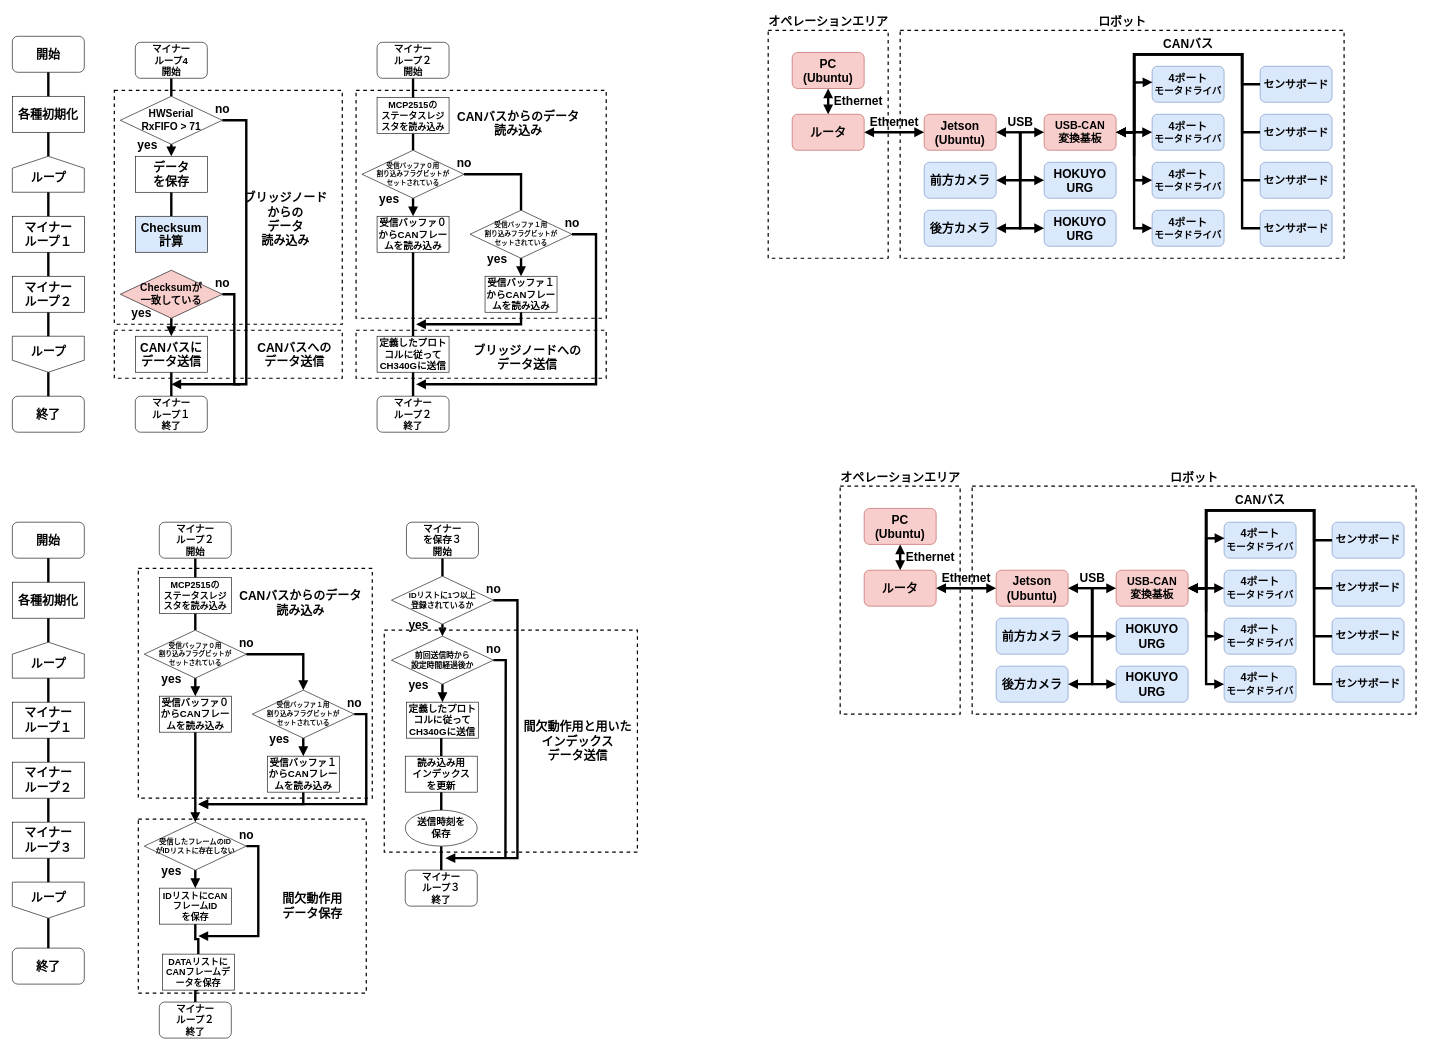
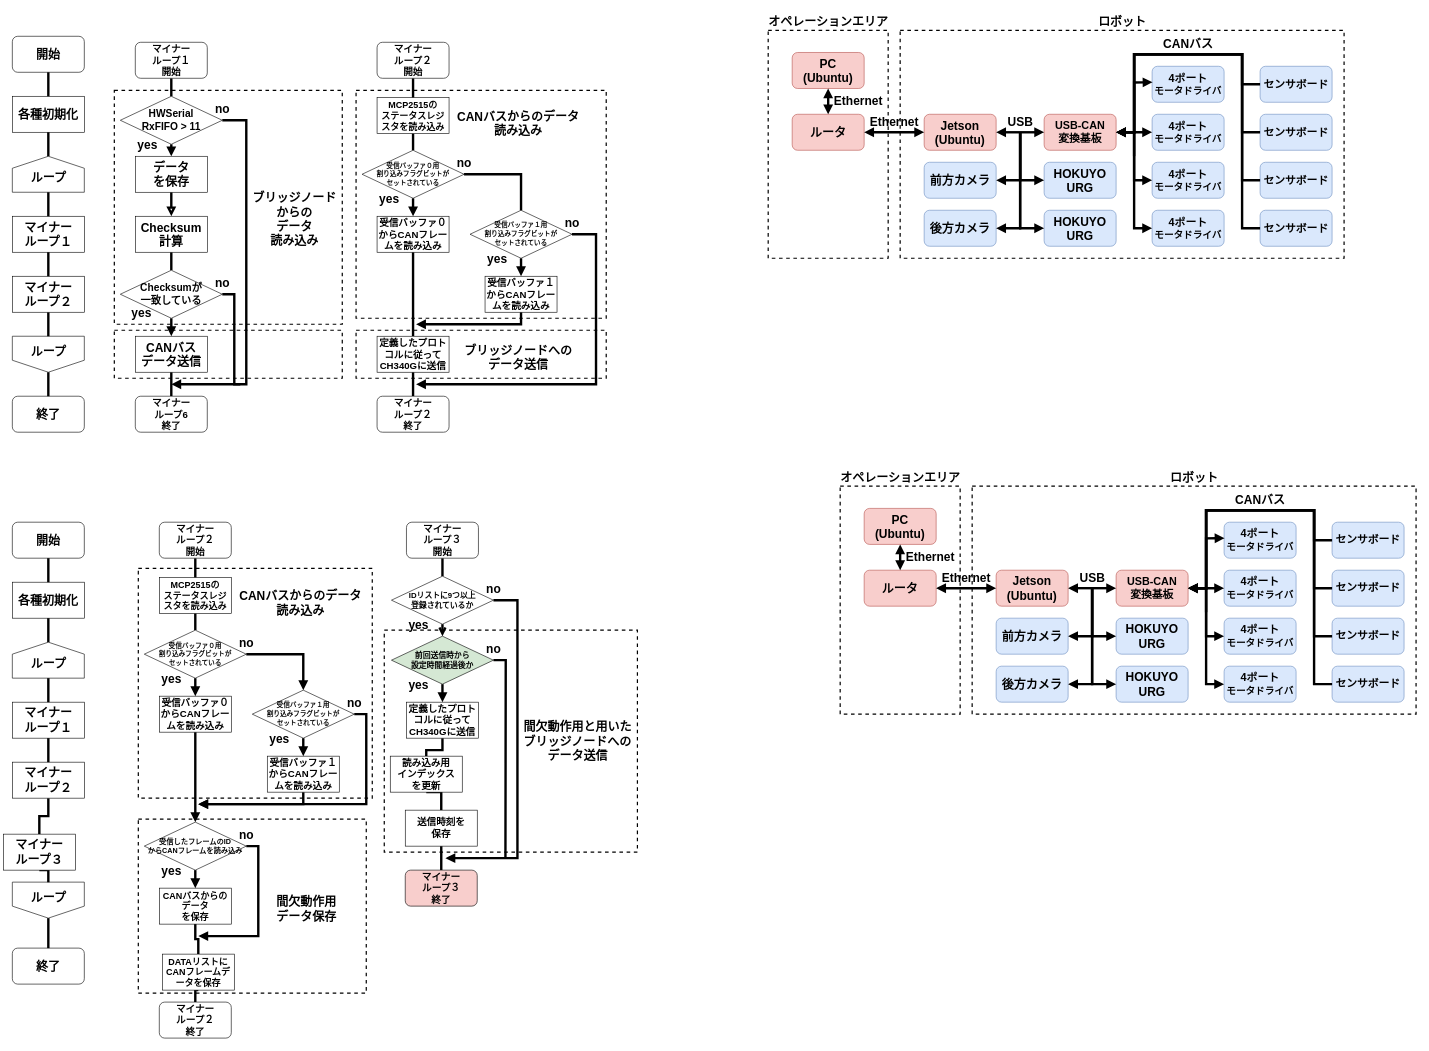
- <mxCell id="215" value="&lt;b&gt;&lt;font style=&quot;font-size: 16px&quot;&gt;マイナー&lt;br&gt;ループ4&lt;br&gt;開始&lt;/font&gt;&lt;/b&gt;" style="rounded=1;whiteSpace=wrap;html=1;" parent="1" vertex="1"><mxGeometry x="225" y="70" width="120" height="60" as="geometry" /></mxCell>
+ <mxCell id="215" value="&lt;b&gt;&lt;font style=&quot;font-size: 16px&quot;&gt;マイナー&lt;br&gt;ループ１&lt;br&gt;開始&lt;/font&gt;&lt;/b&gt;" style="rounded=1;whiteSpace=wrap;html=1;" parent="1" vertex="1"><mxGeometry x="225" y="70" width="120" height="60" as="geometry" /></mxCell>
- <mxCell id="98" value="&lt;span style=&quot;font-size: 14px&quot;&gt;&lt;font style=&quot;font-size: 17px&quot;&gt;&lt;b&gt;HWSerial&lt;br&gt;RxFIFO &amp;gt; 71&lt;/b&gt;&lt;/font&gt;&lt;/span&gt;" style="rhombus;whiteSpace=wrap;html=1;" parent="1" vertex="1"><mxGeometry x="200" y="160" width="170" height="80" as="geometry" /></mxCell>
+ <mxCell id="98" value="&lt;span style=&quot;font-size: 14px&quot;&gt;&lt;font style=&quot;font-size: 17px&quot;&gt;&lt;b&gt;HWSerial&lt;br&gt;RxFIFO &amp;gt; 11&lt;/b&gt;&lt;/font&gt;&lt;/span&gt;" style="rhombus;whiteSpace=wrap;html=1;" parent="1" vertex="1"><mxGeometry x="200" y="160" width="170" height="80" as="geometry" /></mxCell>
- <mxCell id="110" style="edgeStyle=orthogonalEdgeStyle;rounded=0;orthogonalLoop=1;jettySize=auto;html=1;exitX=0.5;exitY=1;exitDx=0;exitDy=0;entryX=0.5;entryY=0;entryDx=0;entryDy=0;fontSize=17;endArrow=none;endFill=0;strokeWidth=4;" parent="1" source="111" target="113" edge="1"><mxGeometry relative="1" as="geometry" /></mxCell>
+ <mxCell id="110" style="edgeStyle=orthogonalEdgeStyle;rounded=0;orthogonalLoop=1;jettySize=auto;html=1;exitX=0.5;exitY=1;exitDx=0;exitDy=0;entryX=0.5;entryY=0;entryDx=0;entryDy=0;fontSize=17;endArrow=block;endFill=0;strokeWidth=4;" parent="1" source="111" target="113" edge="1"><mxGeometry relative="1" as="geometry" /></mxCell>
- <mxCell id="144" value="&lt;span style=&quot;font-size: 20px&quot;&gt;&lt;b&gt;ブリッジノード&lt;br&gt;からの&lt;br&gt;データ&lt;br&gt;読み込み&lt;br&gt;&lt;/b&gt;&lt;/span&gt;" style="text;html=1;align=center;verticalAlign=middle;resizable=0;points=[];autosize=1;strokeColor=none;fillColor=none;fontSize=16;" parent="1" vertex="1"><mxGeometry x="395" y="320" width="160" height="90" as="geometry" /></mxCell>
+ <mxCell id="144" value="&lt;span style=&quot;font-size: 20px&quot;&gt;&lt;b&gt;ブリッジノード&lt;br&gt;からの&lt;br&gt;データ&lt;br&gt;読み込み&lt;br&gt;&lt;/b&gt;&lt;/span&gt;" style="text;html=1;align=center;verticalAlign=middle;resizable=0;points=[];autosize=1;strokeColor=none;fillColor=none;fontSize=16;" parent="1" vertex="1"><mxGeometry x="410" y="320" width="160" height="90" as="geometry" /></mxCell>
- <mxCell id="113" value="&lt;span style=&quot;font-size: 20px&quot;&gt;&lt;b&gt;Checksum計算&lt;br&gt;&lt;/b&gt;&lt;/span&gt;" style="rounded=0;whiteSpace=wrap;html=1;fillColor=#dae8fc;" parent="1" vertex="1"><mxGeometry x="225" y="360" width="120" height="60" as="geometry" /></mxCell>
+ <mxCell id="113" value="&lt;span style=&quot;font-size: 20px&quot;&gt;&lt;b&gt;Checksum計算&lt;br&gt;&lt;/b&gt;&lt;/span&gt;" style="rounded=0;whiteSpace=wrap;html=1;" parent="1" vertex="1"><mxGeometry x="225" y="360" width="120" height="60" as="geometry" /></mxCell>
+ <mxCell id="112" style="edgeStyle=orthogonalEdgeStyle;rounded=0;orthogonalLoop=1;jettySize=auto;html=1;exitX=0.5;exitY=1;exitDx=0;exitDy=0;entryX=0.5;entryY=0;entryDx=0;entryDy=0;fontSize=17;endArrow=none;endFill=0;strokeWidth=4;" parent="1" source="113" target="116" edge="1"><mxGeometry relative="1" as="geometry" /></mxCell>
- <mxCell id="116" value="&lt;span style=&quot;font-size: 17px&quot;&gt;&lt;b&gt;Checksumが&lt;br&gt;一致している&lt;/b&gt;&lt;/span&gt;" style="rhombus;whiteSpace=wrap;html=1;fillColor=#f8cecc;" parent="1" vertex="1"><mxGeometry x="200" y="450" width="170" height="80" as="geometry" /></mxCell>
+ <mxCell id="116" value="&lt;span style=&quot;font-size: 17px&quot;&gt;&lt;b&gt;Checksumが&lt;br&gt;一致している&lt;/b&gt;&lt;/span&gt;" style="rhombus;whiteSpace=wrap;html=1;" parent="1" vertex="1"><mxGeometry x="200" y="450" width="170" height="80" as="geometry" /></mxCell>
- <mxCell id="100" value="&lt;span style=&quot;font-size: 20px&quot;&gt;&lt;b&gt;CANバスに&lt;br&gt;データ送信&lt;/b&gt;&lt;/span&gt;" style="rounded=0;whiteSpace=wrap;html=1;" parent="1" vertex="1"><mxGeometry x="225" y="560" width="120" height="60" as="geometry" /></mxCell>
+ <mxCell id="100" value="&lt;span style=&quot;font-size: 20px&quot;&gt;&lt;b&gt;CANバス&lt;br&gt;データ送信&lt;/b&gt;&lt;/span&gt;" style="rounded=0;whiteSpace=wrap;html=1;" parent="1" vertex="1"><mxGeometry x="225" y="560" width="120" height="60" as="geometry" /></mxCell>
- <mxCell id="145" value="&lt;span style=&quot;font-size: 20px&quot;&gt;&lt;b&gt;CANバスへの&lt;br&gt;データ送信&lt;br&gt;&lt;/b&gt;&lt;/span&gt;" style="text;html=1;align=center;verticalAlign=middle;resizable=0;points=[];autosize=1;strokeColor=none;fillColor=none;fontSize=16;" parent="1" vertex="1"><mxGeometry x="420" y="565" width="140" height="50" as="geometry" /></mxCell>
- <mxCell id="143" value="&lt;span style=&quot;font-size: 20px&quot;&gt;&lt;b&gt;ブリッジノードへの&lt;br&gt;データ送信&lt;br&gt;&lt;/b&gt;&lt;/span&gt;" style="text;html=1;align=center;verticalAlign=middle;resizable=0;points=[];autosize=1;strokeColor=none;fillColor=none;fontSize=16;" parent="1" vertex="1"><mxGeometry x="778" y="570" width="200" height="50" as="geometry" /></mxCell>
+ <mxCell id="143" value="&lt;span style=&quot;font-size: 20px&quot;&gt;&lt;b&gt;ブリッジノードへの&lt;br&gt;データ送信&lt;br&gt;&lt;/b&gt;&lt;/span&gt;" style="text;html=1;align=center;verticalAlign=middle;resizable=0;points=[];autosize=1;strokeColor=none;fillColor=none;fontSize=16;" parent="1" vertex="1"><mxGeometry x="763" y="570" width="200" height="50" as="geometry" /></mxCell>
- <mxCell id="216" value="&lt;b&gt;&lt;font style=&quot;font-size: 16px&quot;&gt;マイナー&lt;br&gt;ループ１&lt;br&gt;終了&lt;br&gt;&lt;/font&gt;&lt;/b&gt;" style="rounded=1;whiteSpace=wrap;html=1;" parent="1" vertex="1"><mxGeometry x="225" y="660" width="120" height="60" as="geometry" /></mxCell>
+ <mxCell id="216" value="&lt;b&gt;&lt;font style=&quot;font-size: 16px&quot;&gt;マイナー&lt;br&gt;ループ6&lt;br&gt;終了&lt;br&gt;&lt;/font&gt;&lt;/b&gt;" style="rounded=1;whiteSpace=wrap;html=1;" parent="1" vertex="1"><mxGeometry x="225" y="660" width="120" height="60" as="geometry" /></mxCell>
- <mxCell id="223" value="&lt;b&gt;&lt;font style=&quot;font-size: 16px&quot;&gt;マイナー&lt;br&gt;を保存３&lt;br&gt;開始&lt;/font&gt;&lt;/b&gt;" style="rounded=1;whiteSpace=wrap;html=1;" vertex="1" parent="1"><mxGeometry x="677" y="870" width="120" height="60" as="geometry" /></mxCell>
+ <mxCell id="223" value="&lt;b&gt;&lt;font style=&quot;font-size: 16px&quot;&gt;マイナー&lt;br&gt;ループ３&lt;br&gt;開始&lt;/font&gt;&lt;/b&gt;" style="rounded=1;whiteSpace=wrap;html=1;" vertex="1" parent="1"><mxGeometry x="677" y="870" width="120" height="60" as="geometry" /></mxCell>
- <mxCell id="196" value="&lt;b style=&quot;font-size: 13px&quot;&gt;&lt;font style=&quot;font-size: 13px&quot;&gt;IDリストに1つ以上&lt;br&gt;登録されているか&lt;br&gt;&lt;/font&gt;&lt;/b&gt;" style="rhombus;whiteSpace=wrap;html=1;" parent="195" vertex="1"><mxGeometry width="170" height="80" as="geometry" /></mxCell>
+ <mxCell id="196" value="&lt;b style=&quot;font-size: 13px&quot;&gt;&lt;font style=&quot;font-size: 13px&quot;&gt;IDリストに9つ以上&lt;br&gt;登録されているか&lt;br&gt;&lt;/font&gt;&lt;/b&gt;" style="rhombus;whiteSpace=wrap;html=1;" parent="195" vertex="1"><mxGeometry width="170" height="80" as="geometry" /></mxCell>
- <mxCell id="201" value="&lt;b style=&quot;font-size: 13px&quot;&gt;&lt;font style=&quot;font-size: 13px&quot;&gt;前回送信時から&lt;br&gt;設定時間経過後か&lt;br&gt;&lt;/font&gt;&lt;/b&gt;" style="rhombus;whiteSpace=wrap;html=1;" parent="200" vertex="1"><mxGeometry width="170" height="80" as="geometry" /></mxCell>
+ <mxCell id="201" value="&lt;b style=&quot;font-size: 13px&quot;&gt;&lt;font style=&quot;font-size: 13px&quot;&gt;前回送信時から&lt;br&gt;設定時間経過後か&lt;br&gt;&lt;/font&gt;&lt;/b&gt;" style="rhombus;whiteSpace=wrap;html=1;fillColor=#d5e8d4;" parent="200" vertex="1"><mxGeometry width="170" height="80" as="geometry" /></mxCell>
- <mxCell id="214" value="&lt;span style=&quot;font-size: 20px&quot;&gt;&lt;b&gt;間欠動作用と用いた&lt;br&gt;インデックス&lt;br&gt;データ送信&lt;br&gt;&lt;/b&gt;&lt;/span&gt;" style="text;html=1;align=center;verticalAlign=middle;resizable=0;points=[];autosize=1;strokeColor=none;fillColor=none;fontSize=16;" parent="1" vertex="1"><mxGeometry x="862" y="1200" width="200" height="70" as="geometry" /></mxCell>
+ <mxCell id="214" value="&lt;span style=&quot;font-size: 20px&quot;&gt;&lt;b&gt;間欠動作用と用いた&lt;br&gt;ブリッジノードへの&lt;br&gt;データ送信&lt;br&gt;&lt;/b&gt;&lt;/span&gt;" style="text;html=1;align=center;verticalAlign=middle;resizable=0;points=[];autosize=1;strokeColor=none;fillColor=none;fontSize=16;" parent="1" vertex="1"><mxGeometry x="862" y="1200" width="200" height="70" as="geometry" /></mxCell>
- <mxCell id="209" value="&lt;b style=&quot;font-size: 16px&quot;&gt;読み込み用&lt;br&gt;インデックス&lt;br&gt;を更新&lt;br&gt;&lt;/b&gt;" style="rounded=0;whiteSpace=wrap;html=1;" parent="1" vertex="1"><mxGeometry x="675" y="1260" width="120" height="60" as="geometry" /></mxCell>
+ <mxCell id="209" value="&lt;b style=&quot;font-size: 16px&quot;&gt;読み込み用&lt;br&gt;インデックス&lt;br&gt;を更新&lt;br&gt;&lt;/b&gt;" style="rounded=0;whiteSpace=wrap;html=1;" parent="1" vertex="1"><mxGeometry x="650" y="1260" width="120" height="60" as="geometry" /></mxCell>
- <mxCell id="211" value="&lt;b style=&quot;font-size: 16px&quot;&gt;送信時刻を&lt;br&gt;保存&lt;br&gt;&lt;/b&gt;" style="ellipse;whiteSpace=wrap;html=1;" parent="1" vertex="1"><mxGeometry x="675" y="1350" width="120" height="60" as="geometry" /></mxCell>
+ <mxCell id="211" value="&lt;b style=&quot;font-size: 16px&quot;&gt;送信時刻を&lt;br&gt;保存&lt;br&gt;&lt;/b&gt;" style="rounded=0;whiteSpace=wrap;html=1;" parent="1" vertex="1"><mxGeometry x="675" y="1350" width="120" height="60" as="geometry" /></mxCell>
- <mxCell id="193" value="&lt;span style=&quot;font-size: 20px&quot;&gt;&lt;b&gt;マイナー&lt;br&gt;ループ３&lt;/b&gt;&lt;/span&gt;" style="rounded=0;whiteSpace=wrap;html=1;" parent="1" vertex="1"><mxGeometry x="20" y="1370" width="120" height="60" as="geometry" /></mxCell>
+ <mxCell id="193" value="&lt;span style=&quot;font-size: 20px&quot;&gt;&lt;b&gt;マイナー&lt;br&gt;ループ３&lt;/b&gt;&lt;/span&gt;" style="rounded=0;whiteSpace=wrap;html=1;" parent="1" vertex="1"><mxGeometry x="5" y="1390" width="120" height="60" as="geometry" /></mxCell>
- <mxCell id="168" value="&lt;b&gt;&lt;font style=&quot;font-size: 12px&quot;&gt;&lt;span&gt;受信したフレームのID&lt;br&gt;がIDリストに存在しない&lt;/span&gt;&lt;br&gt;&lt;/font&gt;&lt;/b&gt;" style="rhombus;whiteSpace=wrap;html=1;" parent="167" vertex="1"><mxGeometry width="170" height="80" as="geometry" /></mxCell>
+ <mxCell id="168" value="&lt;b&gt;&lt;font style=&quot;font-size: 12px&quot;&gt;&lt;span&gt;受信したフレームのID&lt;br&gt;からCANフレームを読み込み&lt;/span&gt;&lt;br&gt;&lt;/font&gt;&lt;/b&gt;" style="rhombus;whiteSpace=wrap;html=1;" parent="167" vertex="1"><mxGeometry width="170" height="80" as="geometry" /></mxCell>
- <mxCell id="222" value="&lt;b&gt;&lt;font style=&quot;font-size: 16px&quot;&gt;マイナー&lt;br&gt;ループ３&lt;br&gt;終了&lt;br&gt;&lt;/font&gt;&lt;/b&gt;" style="rounded=1;whiteSpace=wrap;html=1;" vertex="1" parent="1"><mxGeometry x="675" y="1450" width="120" height="60" as="geometry" /></mxCell>
+ <mxCell id="222" value="&lt;b&gt;&lt;font style=&quot;font-size: 16px&quot;&gt;マイナー&lt;br&gt;ループ３&lt;br&gt;終了&lt;br&gt;&lt;/font&gt;&lt;/b&gt;" style="rounded=1;whiteSpace=wrap;html=1;fillColor=#f8cecc;" vertex="1" parent="1"><mxGeometry x="675" y="1450" width="120" height="60" as="geometry" /></mxCell>
- <mxCell id="166" value="&lt;b&gt;&lt;font style=&quot;font-size: 15px&quot;&gt;IDリストにCANフレームID&lt;br&gt;を保存&lt;/font&gt;&lt;br&gt;&lt;/b&gt;" style="rounded=0;whiteSpace=wrap;html=1;" parent="1" vertex="1"><mxGeometry x="265" y="1480" width="120" height="60" as="geometry" /></mxCell>
+ <mxCell id="166" value="&lt;b&gt;&lt;font style=&quot;font-size: 15px&quot;&gt;CANバスからのデータ&lt;br&gt;を保存&lt;/font&gt;&lt;br&gt;&lt;/b&gt;" style="rounded=0;whiteSpace=wrap;html=1;" parent="1" vertex="1"><mxGeometry x="265" y="1480" width="120" height="60" as="geometry" /></mxCell>
- <mxCell id="194" value="&lt;span style=&quot;font-size: 20px&quot;&gt;&lt;b&gt;間欠動作用&lt;br&gt;データ保存&lt;br&gt;&lt;/b&gt;&lt;/span&gt;" style="text;html=1;align=center;verticalAlign=middle;resizable=0;points=[];autosize=1;strokeColor=none;fillColor=none;fontSize=16;" parent="1" vertex="1"><mxGeometry x="460" y="1485" width="120" height="50" as="geometry" /></mxCell>
+ <mxCell id="194" value="&lt;span style=&quot;font-size: 20px&quot;&gt;&lt;b&gt;間欠動作用&lt;br&gt;データ保存&lt;br&gt;&lt;/b&gt;&lt;/span&gt;" style="text;html=1;align=center;verticalAlign=middle;resizable=0;points=[];autosize=1;strokeColor=none;fillColor=none;fontSize=16;" parent="1" vertex="1"><mxGeometry x="450" y="1490" width="120" height="50" as="geometry" /></mxCell>
